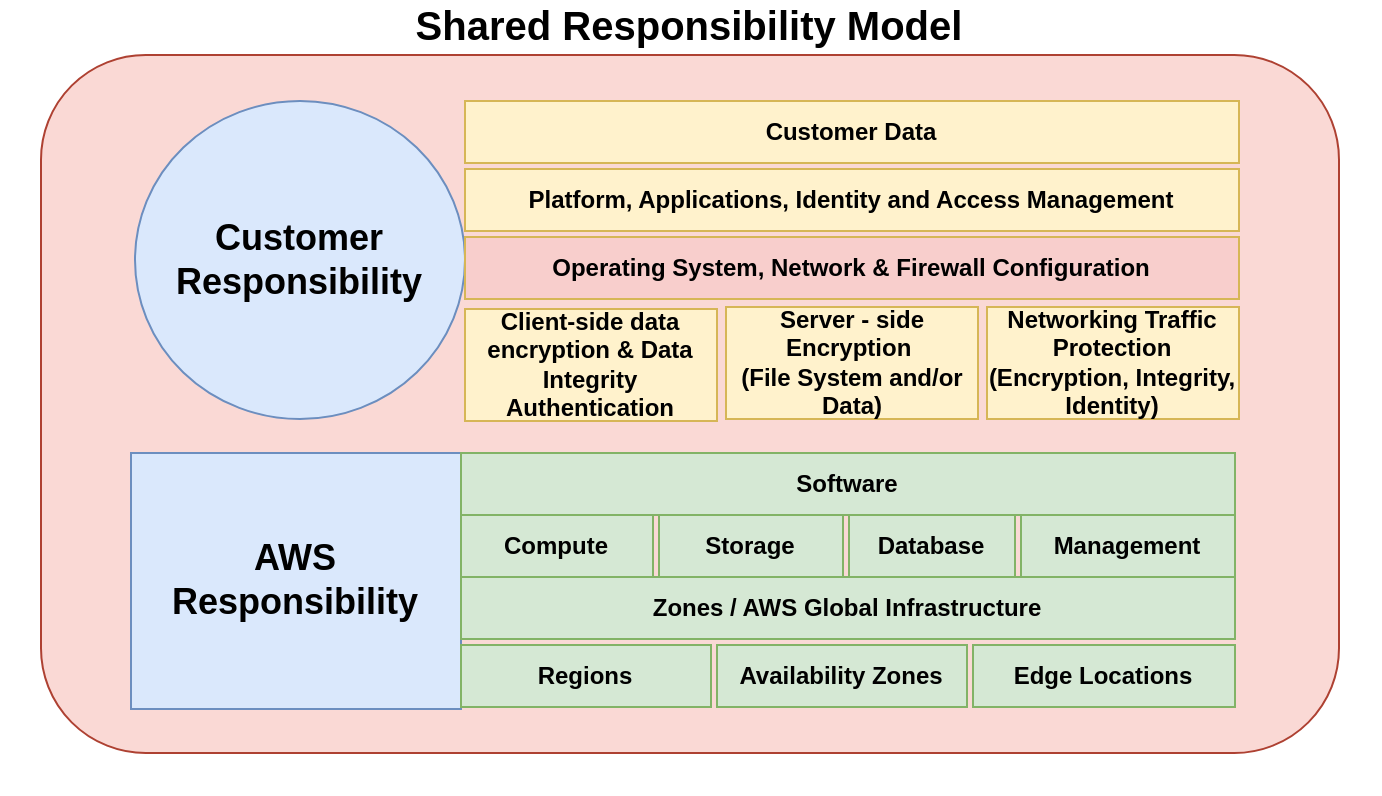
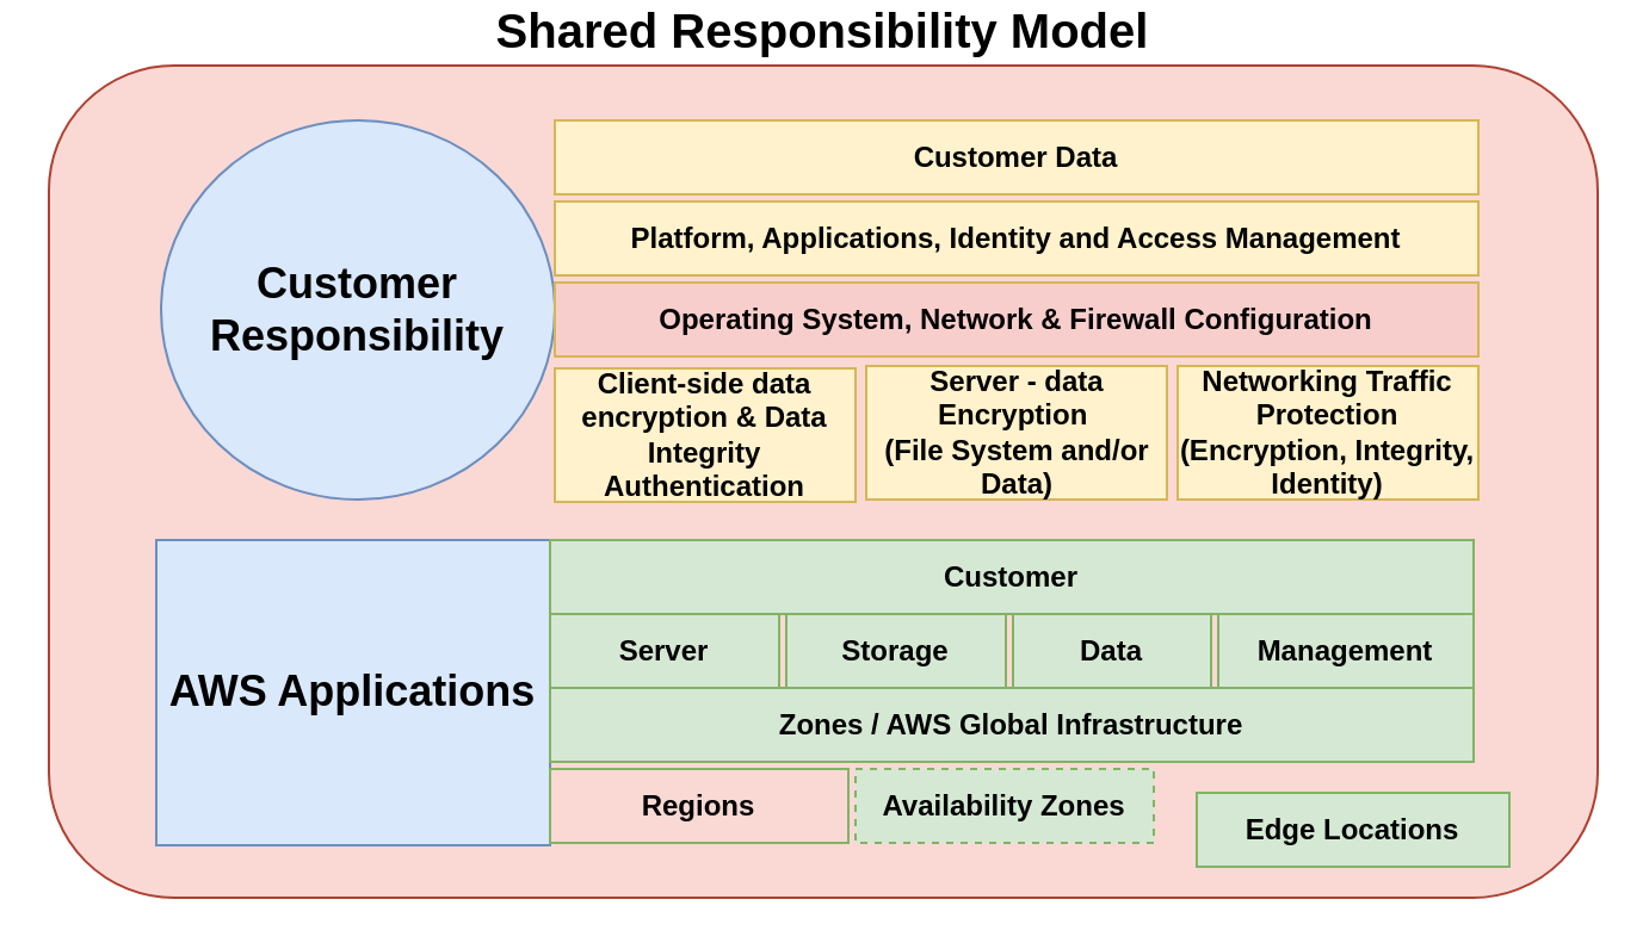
- <mxCell id="9" value="Server - side Encryption&amp;nbsp;&lt;div style=&quot;font-size: 12px;&quot;&gt;(File System and/or Data)&lt;/div&gt;" style="rounded=0;whiteSpace=wrap;html=1;fontStyle=1;fontSize=12;fillColor=#fff2cc;strokeColor=#d6b656;" vertex="1" parent="1"><mxGeometry x="362.5" y="146" width="126" height="56" as="geometry" /></mxCell>
+ <mxCell id="9" value="Server - data Encryption&amp;nbsp;&lt;div style=&quot;font-size: 12px;&quot;&gt;(File System and/or Data)&lt;/div&gt;" style="rounded=0;whiteSpace=wrap;html=1;fontStyle=1;fontSize=12;fillColor=#fff2cc;strokeColor=#d6b656;" vertex="1" parent="1"><mxGeometry x="362.5" y="146" width="126" height="56" as="geometry" /></mxCell>
- <mxCell id="11" value="Software" style="rounded=0;whiteSpace=wrap;html=1;fontStyle=1;fontSize=12;fillColor=#d5e8d4;strokeColor=#82b366;" vertex="1" parent="1"><mxGeometry x="230" y="219" width="387" height="31" as="geometry" /></mxCell>
+ <mxCell id="11" value="Customer" style="rounded=0;whiteSpace=wrap;html=1;fontStyle=1;fontSize=12;fillColor=#d5e8d4;strokeColor=#82b366;" vertex="1" parent="1"><mxGeometry x="230" y="219" width="387" height="31" as="geometry" /></mxCell>
- <mxCell id="13" value="Compute" style="rounded=0;whiteSpace=wrap;html=1;fontStyle=1;fontSize=12;fillColor=#d5e8d4;strokeColor=#82b366;" vertex="1" parent="1"><mxGeometry x="230" y="250" width="96" height="31" as="geometry" /></mxCell>
+ <mxCell id="13" value="Server" style="rounded=0;whiteSpace=wrap;html=1;fontStyle=1;fontSize=12;fillColor=#d5e8d4;strokeColor=#82b366;" vertex="1" parent="1"><mxGeometry x="230" y="250" width="96" height="31" as="geometry" /></mxCell>
- <mxCell id="15" value="Database" style="rounded=0;whiteSpace=wrap;html=1;fontStyle=1;fontSize=12;fillColor=#d5e8d4;strokeColor=#82b366;" vertex="1" parent="1"><mxGeometry x="424" y="250" width="83" height="31" as="geometry" /></mxCell>
+ <mxCell id="15" value="Data" style="rounded=0;whiteSpace=wrap;html=1;fontStyle=1;fontSize=12;fillColor=#d5e8d4;strokeColor=#82b366;" vertex="1" parent="1"><mxGeometry x="424" y="250" width="83" height="31" as="geometry" /></mxCell>
- <mxCell id="3" value="AWS Responsibility" style="rounded=1;whiteSpace=wrap;html=1;fontStyle=1;arcSize=0;fontSize=18;fillColor=#dae8fc;strokeColor=#6c8ebf;" vertex="1" parent="1"><mxGeometry x="65" y="219" width="165" height="128" as="geometry" /></mxCell>
+ <mxCell id="3" value="AWS Applications" style="rounded=1;whiteSpace=wrap;html=1;fontStyle=1;arcSize=0;fontSize=18;fillColor=#dae8fc;strokeColor=#6c8ebf;" vertex="1" parent="1"><mxGeometry x="65" y="219" width="165" height="128" as="geometry" /></mxCell>
- <mxCell id="17" value="Regions" style="rounded=0;whiteSpace=wrap;html=1;fontStyle=1;fontSize=12;fillColor=#d5e8d4;strokeColor=#82b366;" vertex="1" parent="1"><mxGeometry x="230" y="315" width="125" height="31" as="geometry" /></mxCell>
+ <mxCell id="17" value="Regions" style="rounded=0;whiteSpace=wrap;html=1;fontStyle=1;fontSize=12;fillColor=#fad9d5;strokeColor=#82b366;" vertex="1" parent="1"><mxGeometry x="230" y="315" width="125" height="31" as="geometry" /></mxCell>
- <mxCell id="18" value="Availability Zones" style="rounded=0;whiteSpace=wrap;html=1;fontStyle=1;fontSize=12;fillColor=#d5e8d4;strokeColor=#82b366;" vertex="1" parent="1"><mxGeometry x="358" y="315" width="125" height="31" as="geometry" /></mxCell>
+ <mxCell id="18" value="Availability Zones" style="rounded=0;whiteSpace=wrap;html=1;fontStyle=1;fontSize=12;fillColor=#d5e8d4;strokeColor=#82b366;dashed=1;" vertex="1" parent="1"><mxGeometry x="358" y="315" width="125" height="31" as="geometry" /></mxCell>
- <mxCell id="19" value="Edge Locations" style="rounded=0;whiteSpace=wrap;html=1;fontStyle=1;fontSize=12;fillColor=#d5e8d4;strokeColor=#82b366;" vertex="1" parent="1"><mxGeometry x="486" y="315" width="131" height="31" as="geometry" /></mxCell>
+ <mxCell id="19" value="Edge Locations" style="rounded=0;whiteSpace=wrap;html=1;fontStyle=1;fontSize=12;fillColor=#d5e8d4;strokeColor=#82b366;" vertex="1" parent="1"><mxGeometry x="501" y="325" width="131" height="31" as="geometry" /></mxCell>
